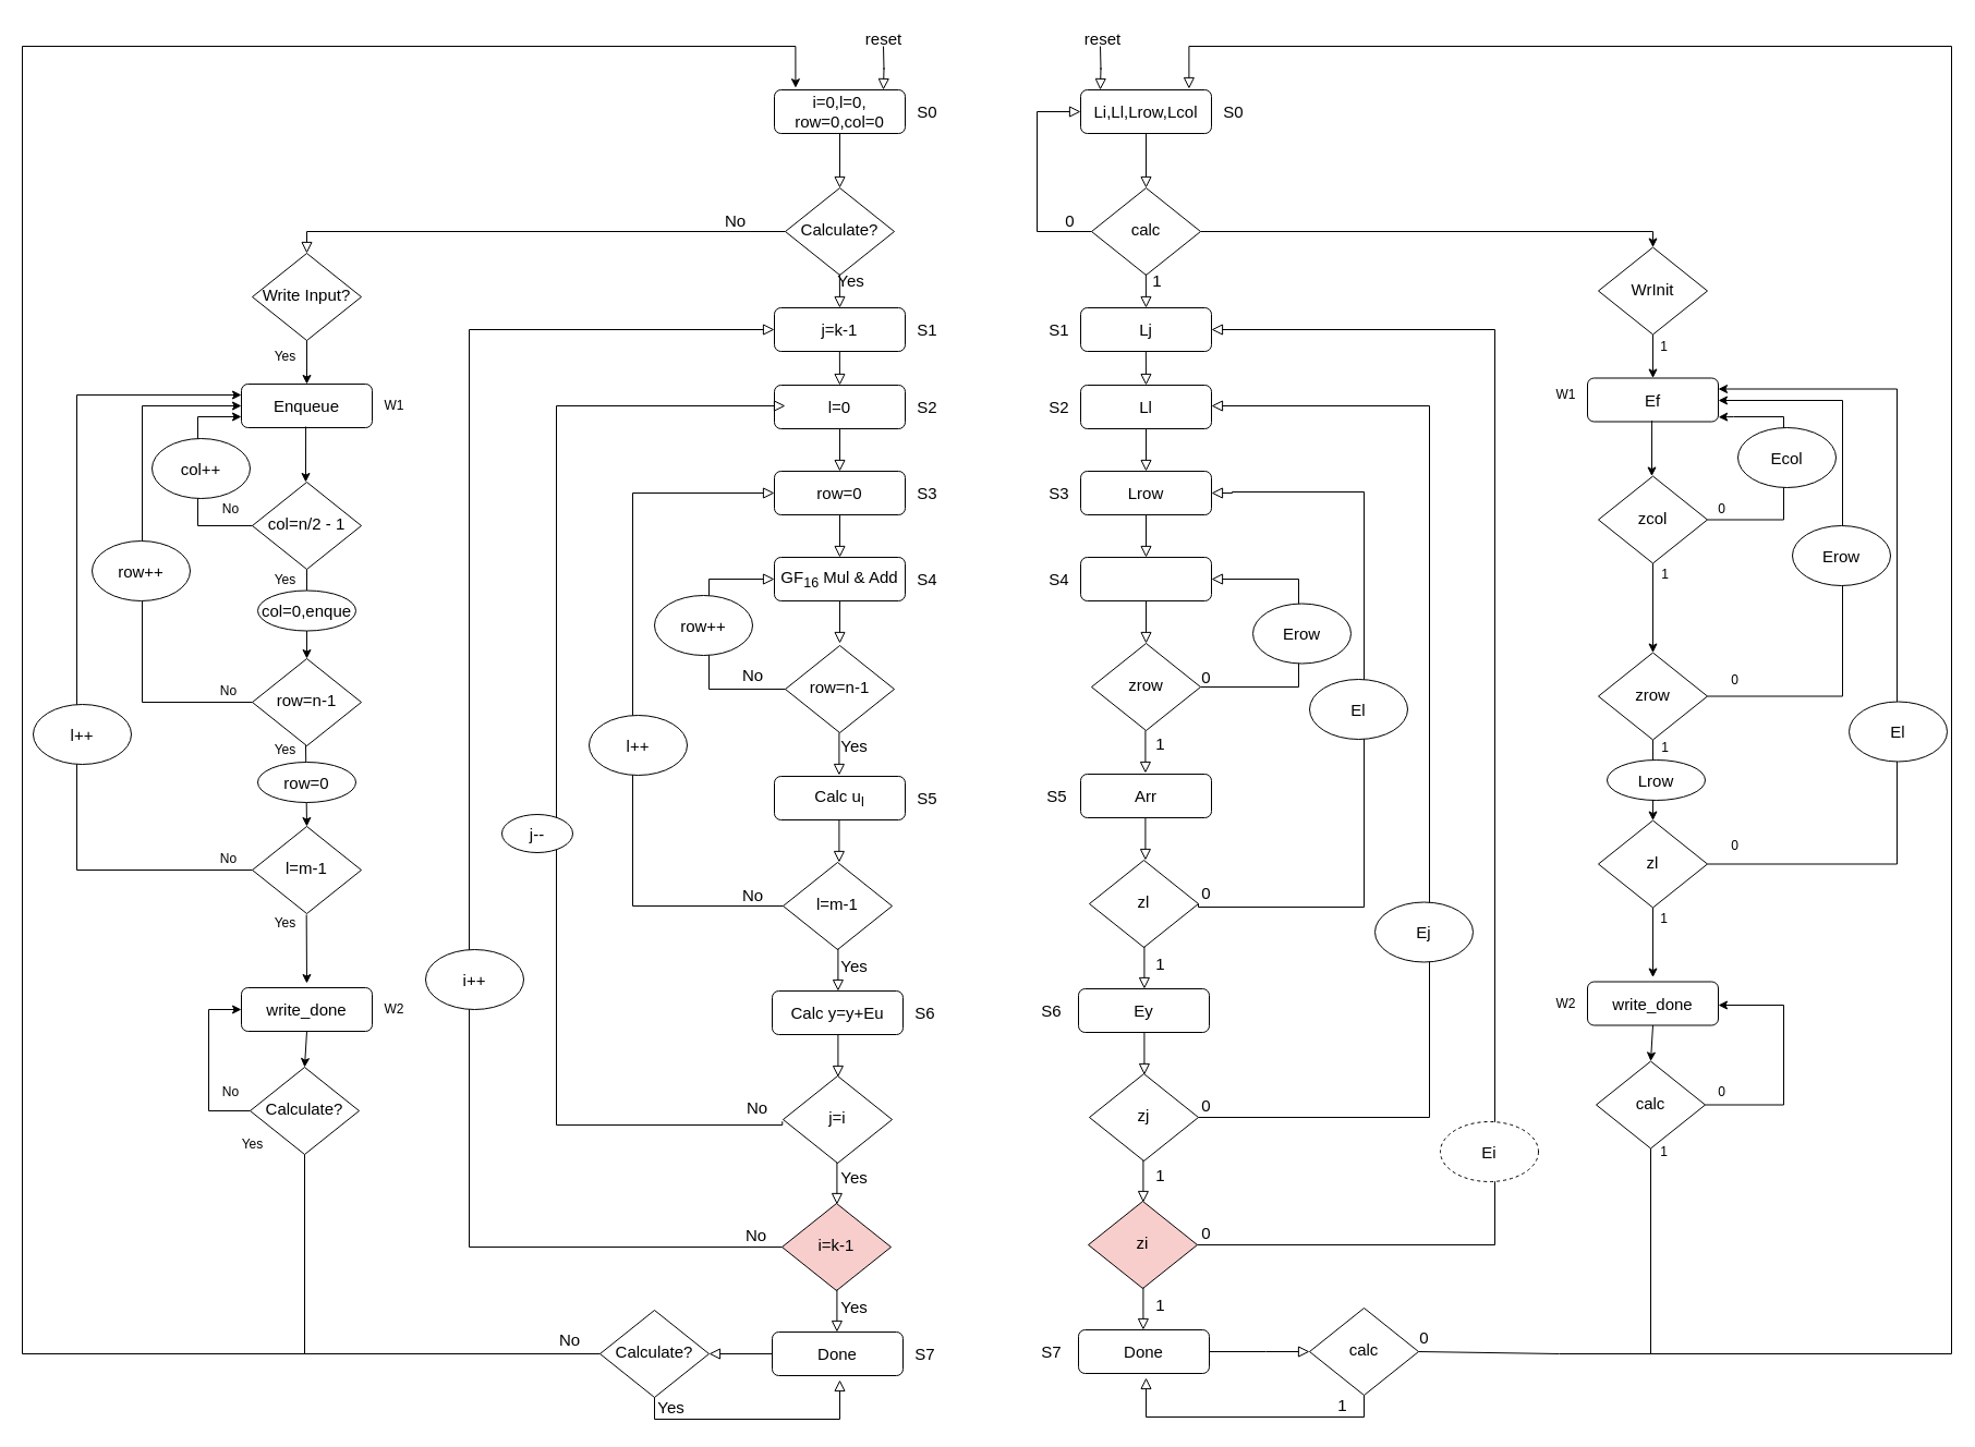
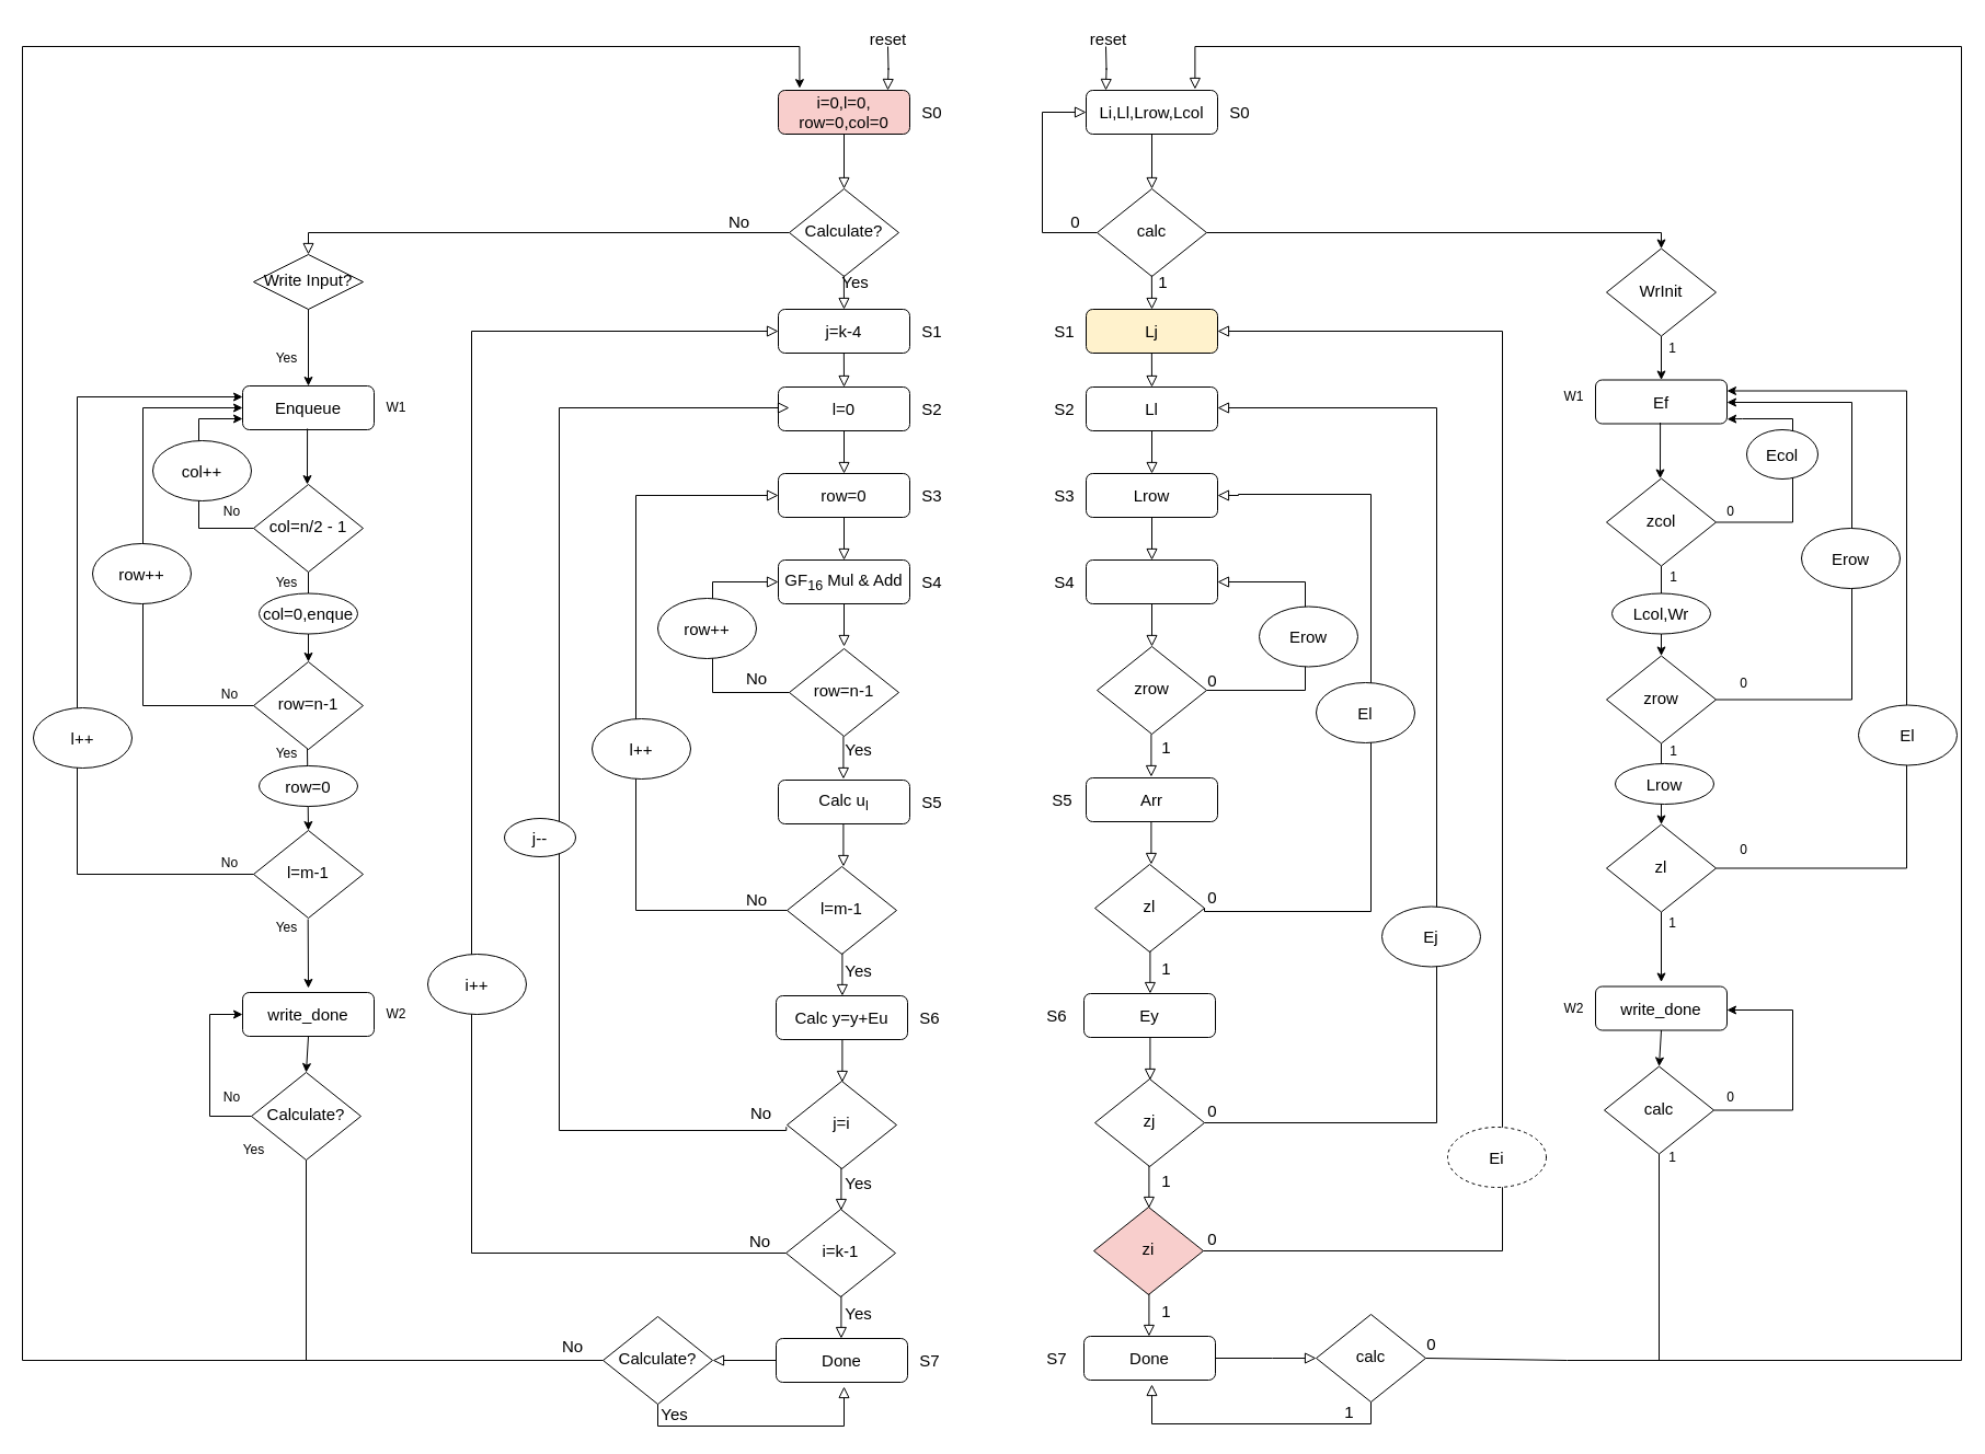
- <mxCell id="4" value="i=0,l=0,&lt;div&gt;row=0,col=0&lt;/div&gt;" style="rounded=1;whiteSpace=wrap;html=1;fontSize=15;glass=0;strokeWidth=1;shadow=0;" parent="1" vertex="1"><mxGeometry x="710" y="82" width="120" height="40" as="geometry" /></mxCell>
+ <mxCell id="4" value="i=0,l=0,&lt;div&gt;row=0,col=0&lt;/div&gt;" style="rounded=1;whiteSpace=wrap;html=1;fontSize=15;glass=0;strokeWidth=1;shadow=0;fillColor=#f8cecc;" parent="1" vertex="1"><mxGeometry x="710" y="82" width="120" height="40" as="geometry" /></mxCell>
- <mxCell id="120" value="Write Input?" style="rhombus;whiteSpace=wrap;html=1;shadow=0;fontFamily=Helvetica;fontSize=15;align=center;strokeWidth=1;spacing=6;spacingTop=-4;" parent="1" vertex="1"><mxGeometry x="231" y="232" width="100" height="80" as="geometry" /></mxCell>
+ <mxCell id="120" value="Write Input?" style="rhombus;whiteSpace=wrap;html=1;shadow=0;fontFamily=Helvetica;fontSize=15;align=center;strokeWidth=1;spacing=6;spacingTop=-4;" parent="1" vertex="1"><mxGeometry x="231" y="232" width="100" height="50" as="geometry" /></mxCell>
- <mxCell id="8" value="j=k-1" style="rounded=1;whiteSpace=wrap;html=1;fontSize=15;glass=0;strokeWidth=1;shadow=0;" parent="1" vertex="1"><mxGeometry x="710" y="282" width="120" height="40" as="geometry" /></mxCell>
+ <mxCell id="8" value="j=k-4" style="rounded=1;whiteSpace=wrap;html=1;fontSize=15;glass=0;strokeWidth=1;shadow=0;" parent="1" vertex="1"><mxGeometry x="710" y="282" width="120" height="40" as="geometry" /></mxCell>
- <mxCell id="66" value="Lj" style="rounded=1;whiteSpace=wrap;html=1;fontSize=15;glass=0;strokeWidth=1;shadow=0;" parent="1" vertex="1"><mxGeometry x="991" y="282" width="120" height="40" as="geometry" /></mxCell>
+ <mxCell id="66" value="Lj" style="rounded=1;whiteSpace=wrap;html=1;fontSize=15;glass=0;strokeWidth=1;shadow=0;fillColor=#fff2cc;" parent="1" vertex="1"><mxGeometry x="991" y="282" width="120" height="40" as="geometry" /></mxCell>
- <mxCell id="176" value="Ecol" style="ellipse;whiteSpace=wrap;html=1;fontSize=15;" parent="1" vertex="1"><mxGeometry x="1594" y="392" width="90" height="55" as="geometry" /></mxCell>
+ <mxCell id="176" value="Ecol" style="ellipse;whiteSpace=wrap;html=1;fontSize=15;" parent="1" vertex="1"><mxGeometry x="1594" y="392" width="65" height="45" as="geometry" /></mxCell>
+ <mxCell id="181" value="Lcol,Wr" style="ellipse;whiteSpace=wrap;html=1;fontSize=15;" parent="1" vertex="1"><mxGeometry x="1471" y="541.5" width="90" height="37" as="geometry" /></mxCell>
- <mxCell id="45" value="i=k-1" style="rhombus;whiteSpace=wrap;html=1;shadow=0;fontFamily=Helvetica;fontSize=15;align=center;strokeWidth=1;spacing=6;spacingTop=-4;fillColor=#f8cecc;" parent="1" vertex="1"><mxGeometry x="717" y="1104" width="100" height="80" as="geometry" /></mxCell>
+ <mxCell id="45" value="i=k-1" style="rhombus;whiteSpace=wrap;html=1;shadow=0;fontFamily=Helvetica;fontSize=15;align=center;strokeWidth=1;spacing=6;spacingTop=-4;" parent="1" vertex="1"><mxGeometry x="717" y="1104" width="100" height="80" as="geometry" /></mxCell>
